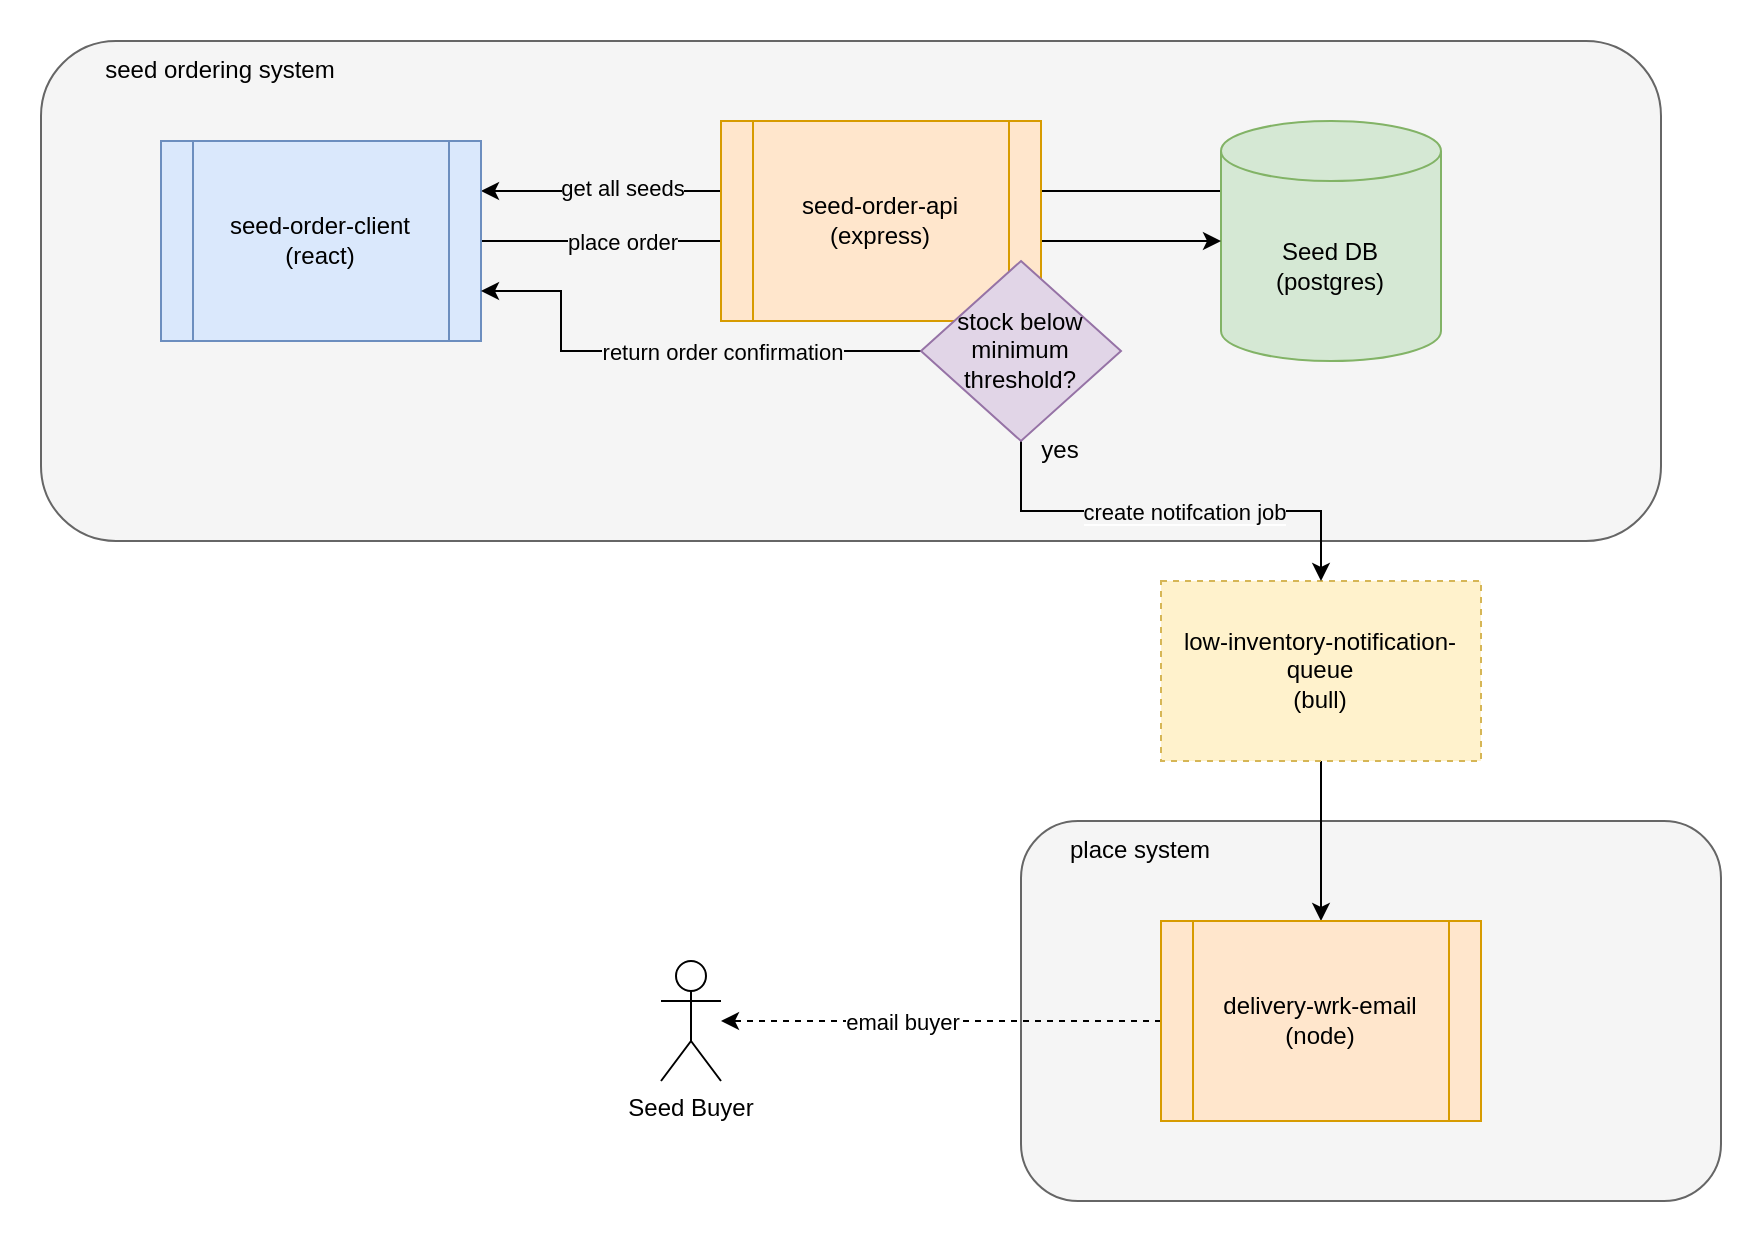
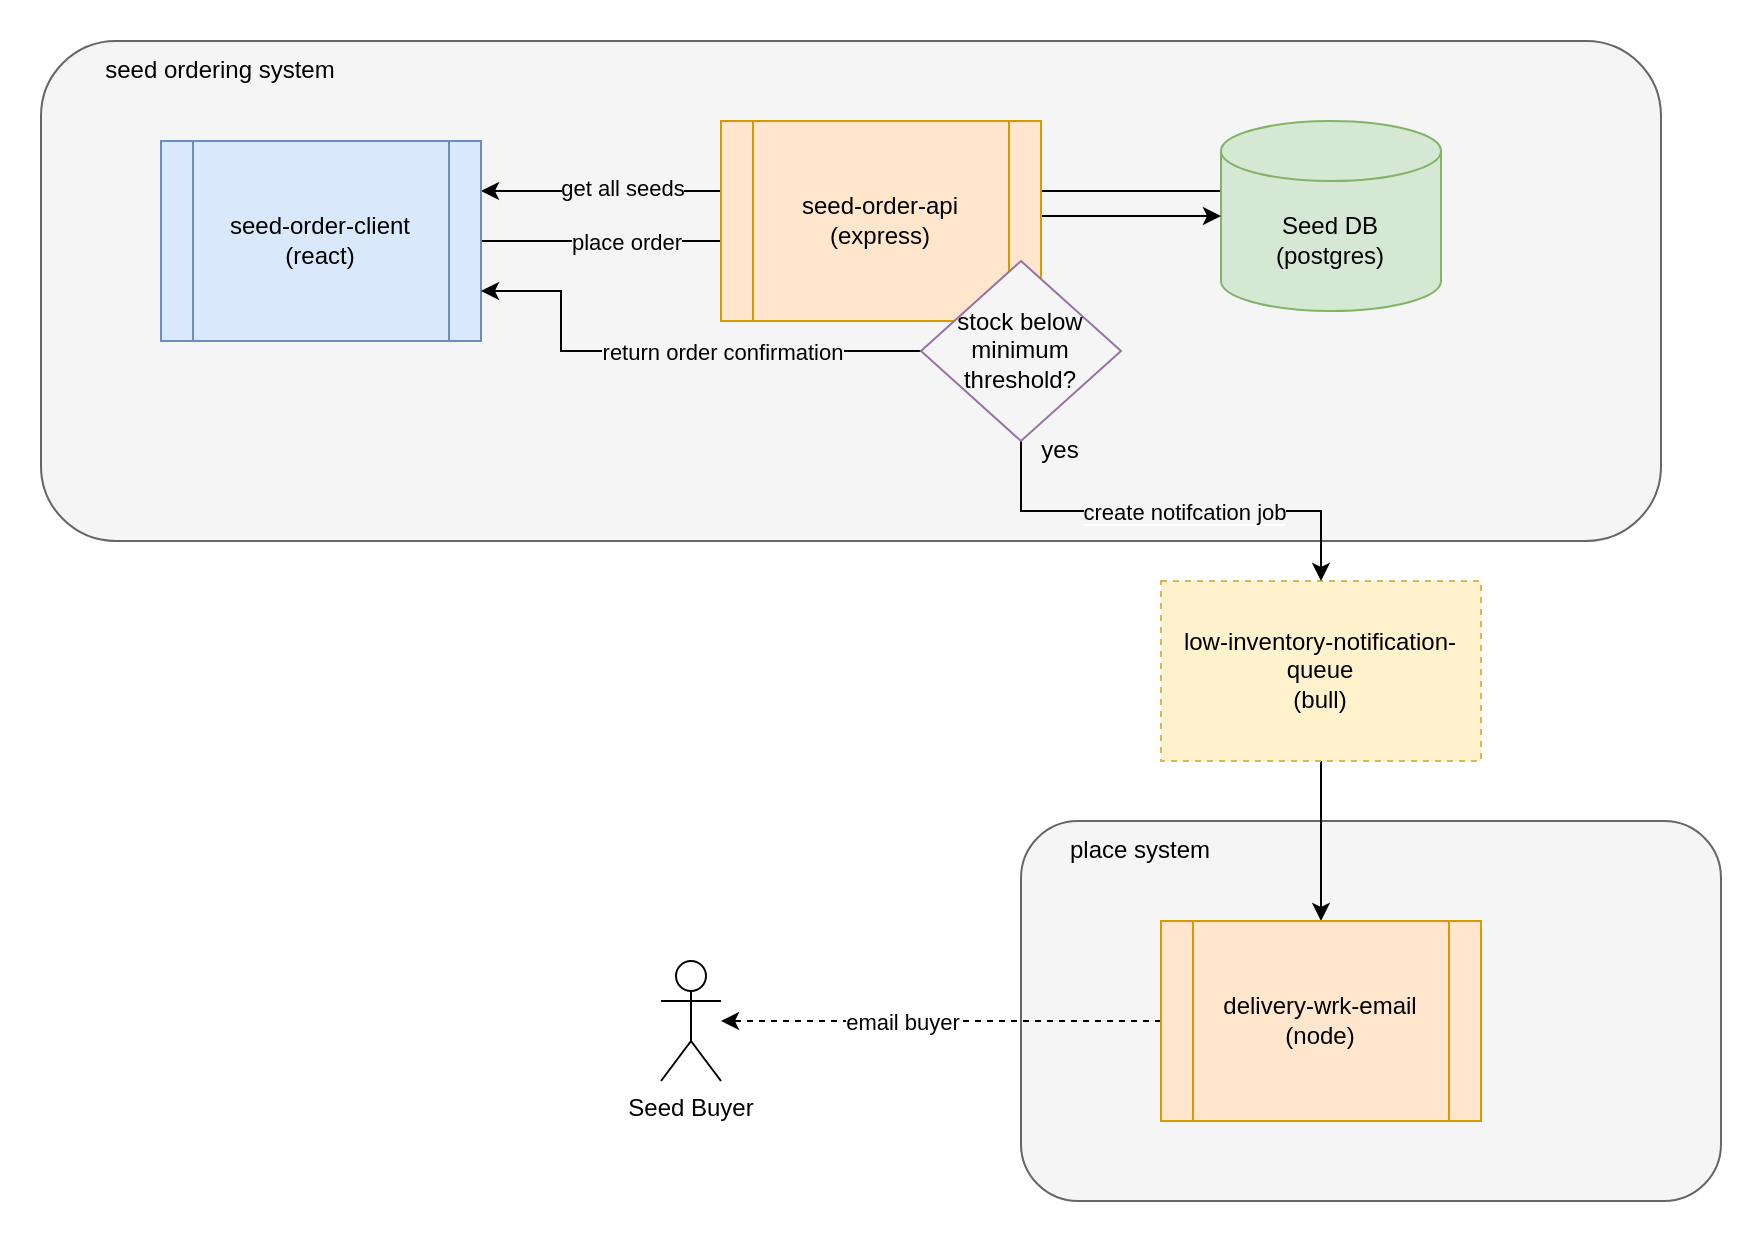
- <mxCell id="6" value="Seed DB&lt;br&gt;(postgres)" style="shape=cylinder3;whiteSpace=wrap;html=1;boundedLbl=1;backgroundOutline=1;size=15;fillColor=#d5e8d4;strokeColor=#82b366;" vertex="1" parent="1"><mxGeometry x="610" y="60" width="110" height="120" as="geometry" /></mxCell>
+ <mxCell id="6" value="Seed DB&lt;br&gt;(postgres)" style="shape=cylinder3;whiteSpace=wrap;html=1;boundedLbl=1;backgroundOutline=1;size=15;fillColor=#d5e8d4;strokeColor=#82b366;" vertex="1" parent="1"><mxGeometry x="610" y="60" width="110" height="95" as="geometry" /></mxCell>
- <mxCell id="21" value="stock below&lt;br&gt;minimum threshold?" style="rhombus;whiteSpace=wrap;html=1;fillColor=#e1d5e7;strokeColor=#9673a6;" vertex="1" parent="1"><mxGeometry x="460" y="130" width="100" height="90" as="geometry" /></mxCell>
+ <mxCell id="21" value="stock below&lt;br&gt;minimum threshold?" style="rhombus;whiteSpace=wrap;html=1;fillColor=#f5f5f5;strokeColor=#9673a6;" vertex="1" parent="1"><mxGeometry x="460" y="130" width="100" height="90" as="geometry" /></mxCell>
